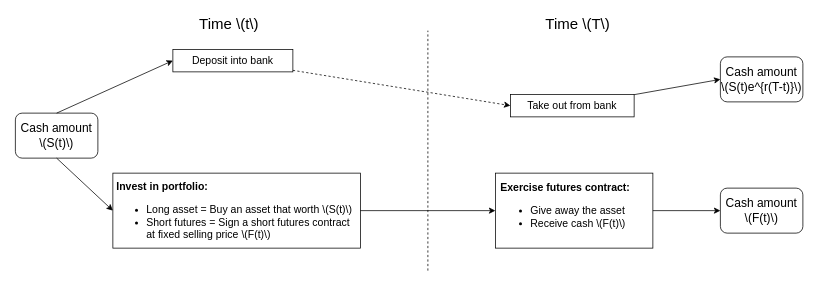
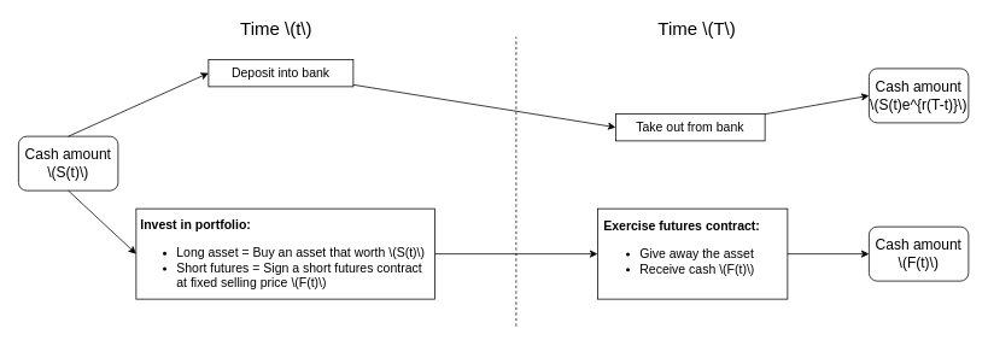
- <mxCell id="4" style="edgeStyle=none;rounded=0;orthogonalLoop=1;jettySize=auto;html=1;entryX=0;entryY=0.5;entryDx=0;entryDy=0;fontSize=16;dashed=1;" parent="1" source="5" target="7" edge="1"><mxGeometry relative="1" as="geometry" /></mxCell>
+ <mxCell id="4" style="edgeStyle=none;rounded=0;orthogonalLoop=1;jettySize=auto;html=1;entryX=0;entryY=0.5;entryDx=0;entryDy=0;fontSize=16;" parent="1" source="5" target="7" edge="1"><mxGeometry relative="1" as="geometry" /></mxCell>
